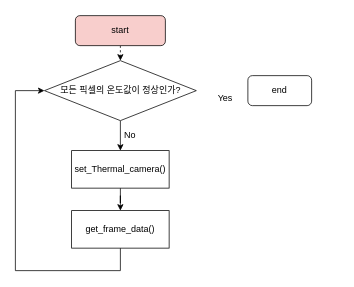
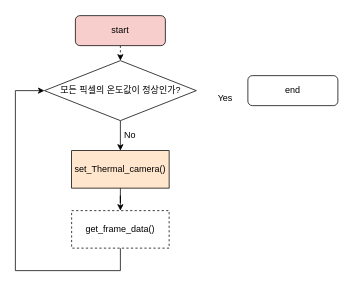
- <mxCell id="5" value="end" style="rounded=1;whiteSpace=wrap;html=1;" parent="1" vertex="1"><mxGeometry x="330" y="100" width="85" height="40" as="geometry" /></mxCell>
+ <mxCell id="5" value="end" style="rounded=1;whiteSpace=wrap;html=1;" parent="1" vertex="1"><mxGeometry x="330" y="100" width="120" height="40" as="geometry" /></mxCell>
- <mxCell id="9" value="set_Thermal_camera()" style="rounded=0;whiteSpace=wrap;html=1;" parent="1" vertex="1"><mxGeometry x="95" y="200" width="130" height="50" as="geometry" /></mxCell>
+ <mxCell id="9" value="set_Thermal_camera()" style="rounded=0;whiteSpace=wrap;html=1;fillColor=#ffe6cc;" parent="1" vertex="1"><mxGeometry x="95" y="200" width="130" height="50" as="geometry" /></mxCell>
- <mxCell id="12" value="get_frame_data()" style="rounded=0;whiteSpace=wrap;html=1;" parent="1" vertex="1"><mxGeometry x="95" y="280" width="130" height="50" as="geometry" /></mxCell>
+ <mxCell id="12" value="get_frame_data()" style="rounded=0;whiteSpace=wrap;html=1;dashed=1;" parent="1" vertex="1"><mxGeometry x="95" y="280" width="130" height="50" as="geometry" /></mxCell>
